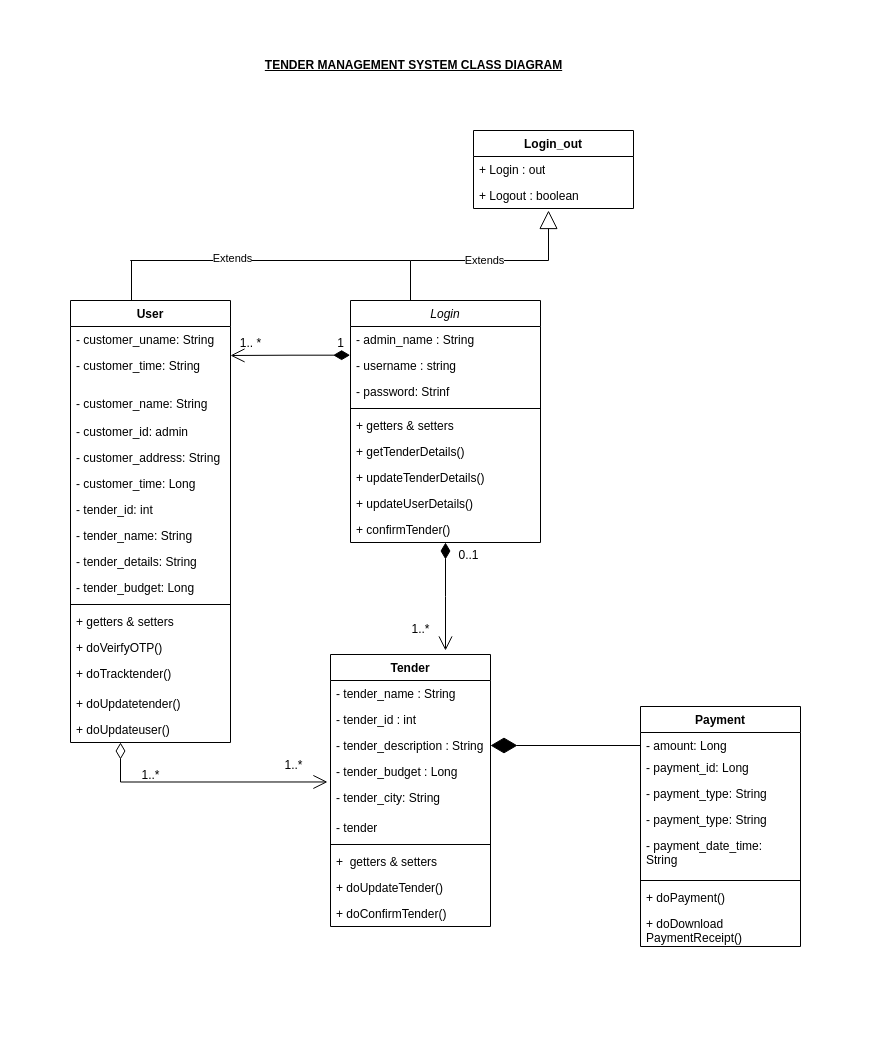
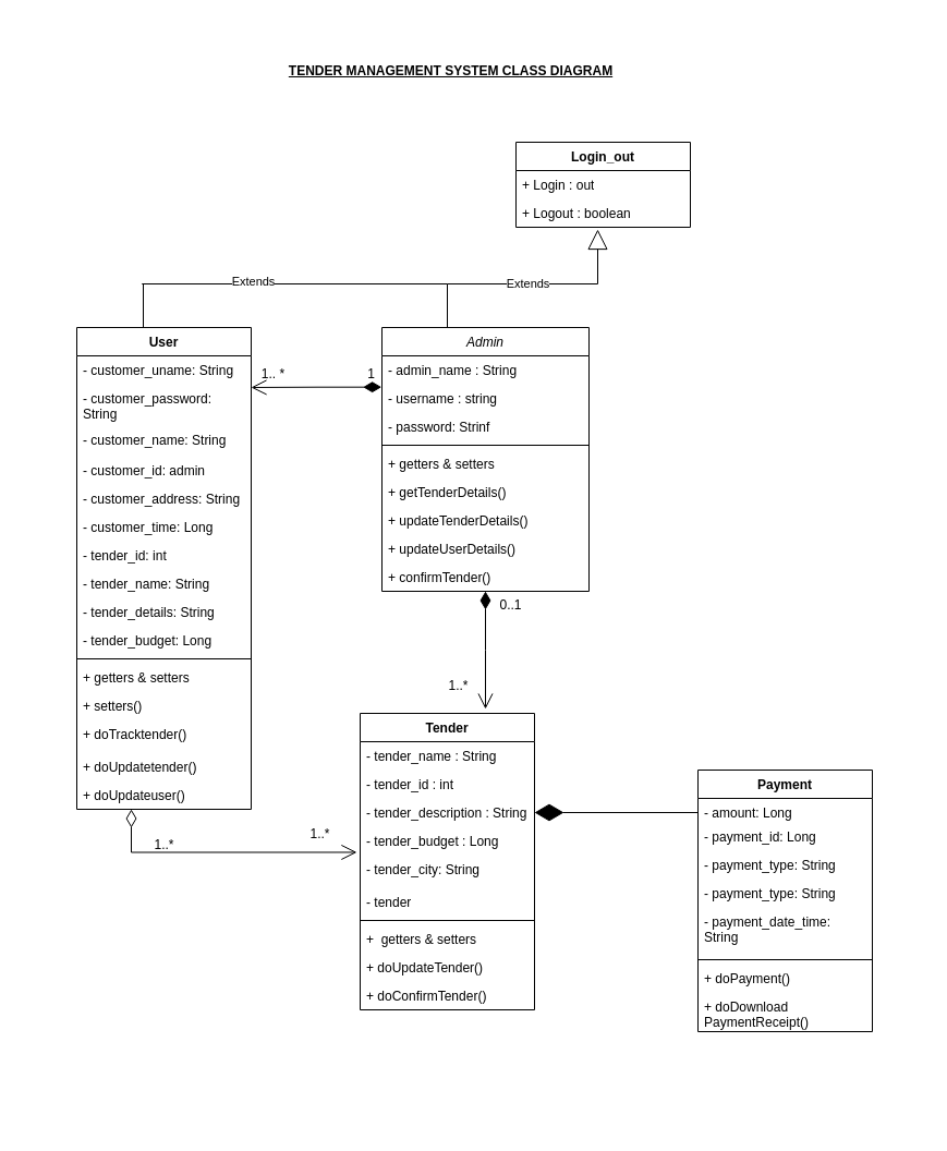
- <mxCell id="2" value="Login" style="swimlane;fontStyle=2;align=center;verticalAlign=top;childLayout=stackLayout;horizontal=1;startSize=26;horizontalStack=0;resizeParent=1;resizeLast=0;collapsible=1;marginBottom=0;rounded=0;shadow=0;strokeWidth=1;" parent="1" vertex="1"><mxGeometry x="350" y="300" width="190" height="242" as="geometry"><mxRectangle x="230" y="140" width="160" height="26" as="alternateBounds" /></mxGeometry></mxCell>
+ <mxCell id="2" value="Admin" style="swimlane;fontStyle=2;align=center;verticalAlign=top;childLayout=stackLayout;horizontal=1;startSize=26;horizontalStack=0;resizeParent=1;resizeLast=0;collapsible=1;marginBottom=0;rounded=0;shadow=0;strokeWidth=1;" parent="1" vertex="1"><mxGeometry x="350" y="300" width="190" height="242" as="geometry"><mxRectangle x="230" y="140" width="160" height="26" as="alternateBounds" /></mxGeometry></mxCell>
- <mxCell id="18" value="- customer_time: String" style="text;strokeColor=none;fillColor=none;align=left;verticalAlign=top;spacingLeft=4;spacingRight=4;overflow=hidden;rotatable=0;points=[[0,0.5],[1,0.5]];portConstraint=eastwest;whiteSpace=wrap;html=1;" parent="16" vertex="1"><mxGeometry y="52" width="160" height="38" as="geometry" /></mxCell>
+ <mxCell id="18" value="- customer_password: String" style="text;strokeColor=none;fillColor=none;align=left;verticalAlign=top;spacingLeft=4;spacingRight=4;overflow=hidden;rotatable=0;points=[[0,0.5],[1,0.5]];portConstraint=eastwest;whiteSpace=wrap;html=1;" parent="16" vertex="1"><mxGeometry y="52" width="160" height="38" as="geometry" /></mxCell>
- <mxCell id="29" value="+ doVeirfyOTP()" style="text;strokeColor=none;fillColor=none;align=left;verticalAlign=top;spacingLeft=4;spacingRight=4;overflow=hidden;rotatable=0;points=[[0,0.5],[1,0.5]];portConstraint=eastwest;whiteSpace=wrap;html=1;" parent="16" vertex="1"><mxGeometry y="334" width="160" height="26" as="geometry" /></mxCell>
+ <mxCell id="29" value="+ setters()" style="text;strokeColor=none;fillColor=none;align=left;verticalAlign=top;spacingLeft=4;spacingRight=4;overflow=hidden;rotatable=0;points=[[0,0.5],[1,0.5]];portConstraint=eastwest;whiteSpace=wrap;html=1;" parent="16" vertex="1"><mxGeometry y="334" width="160" height="26" as="geometry" /></mxCell>
